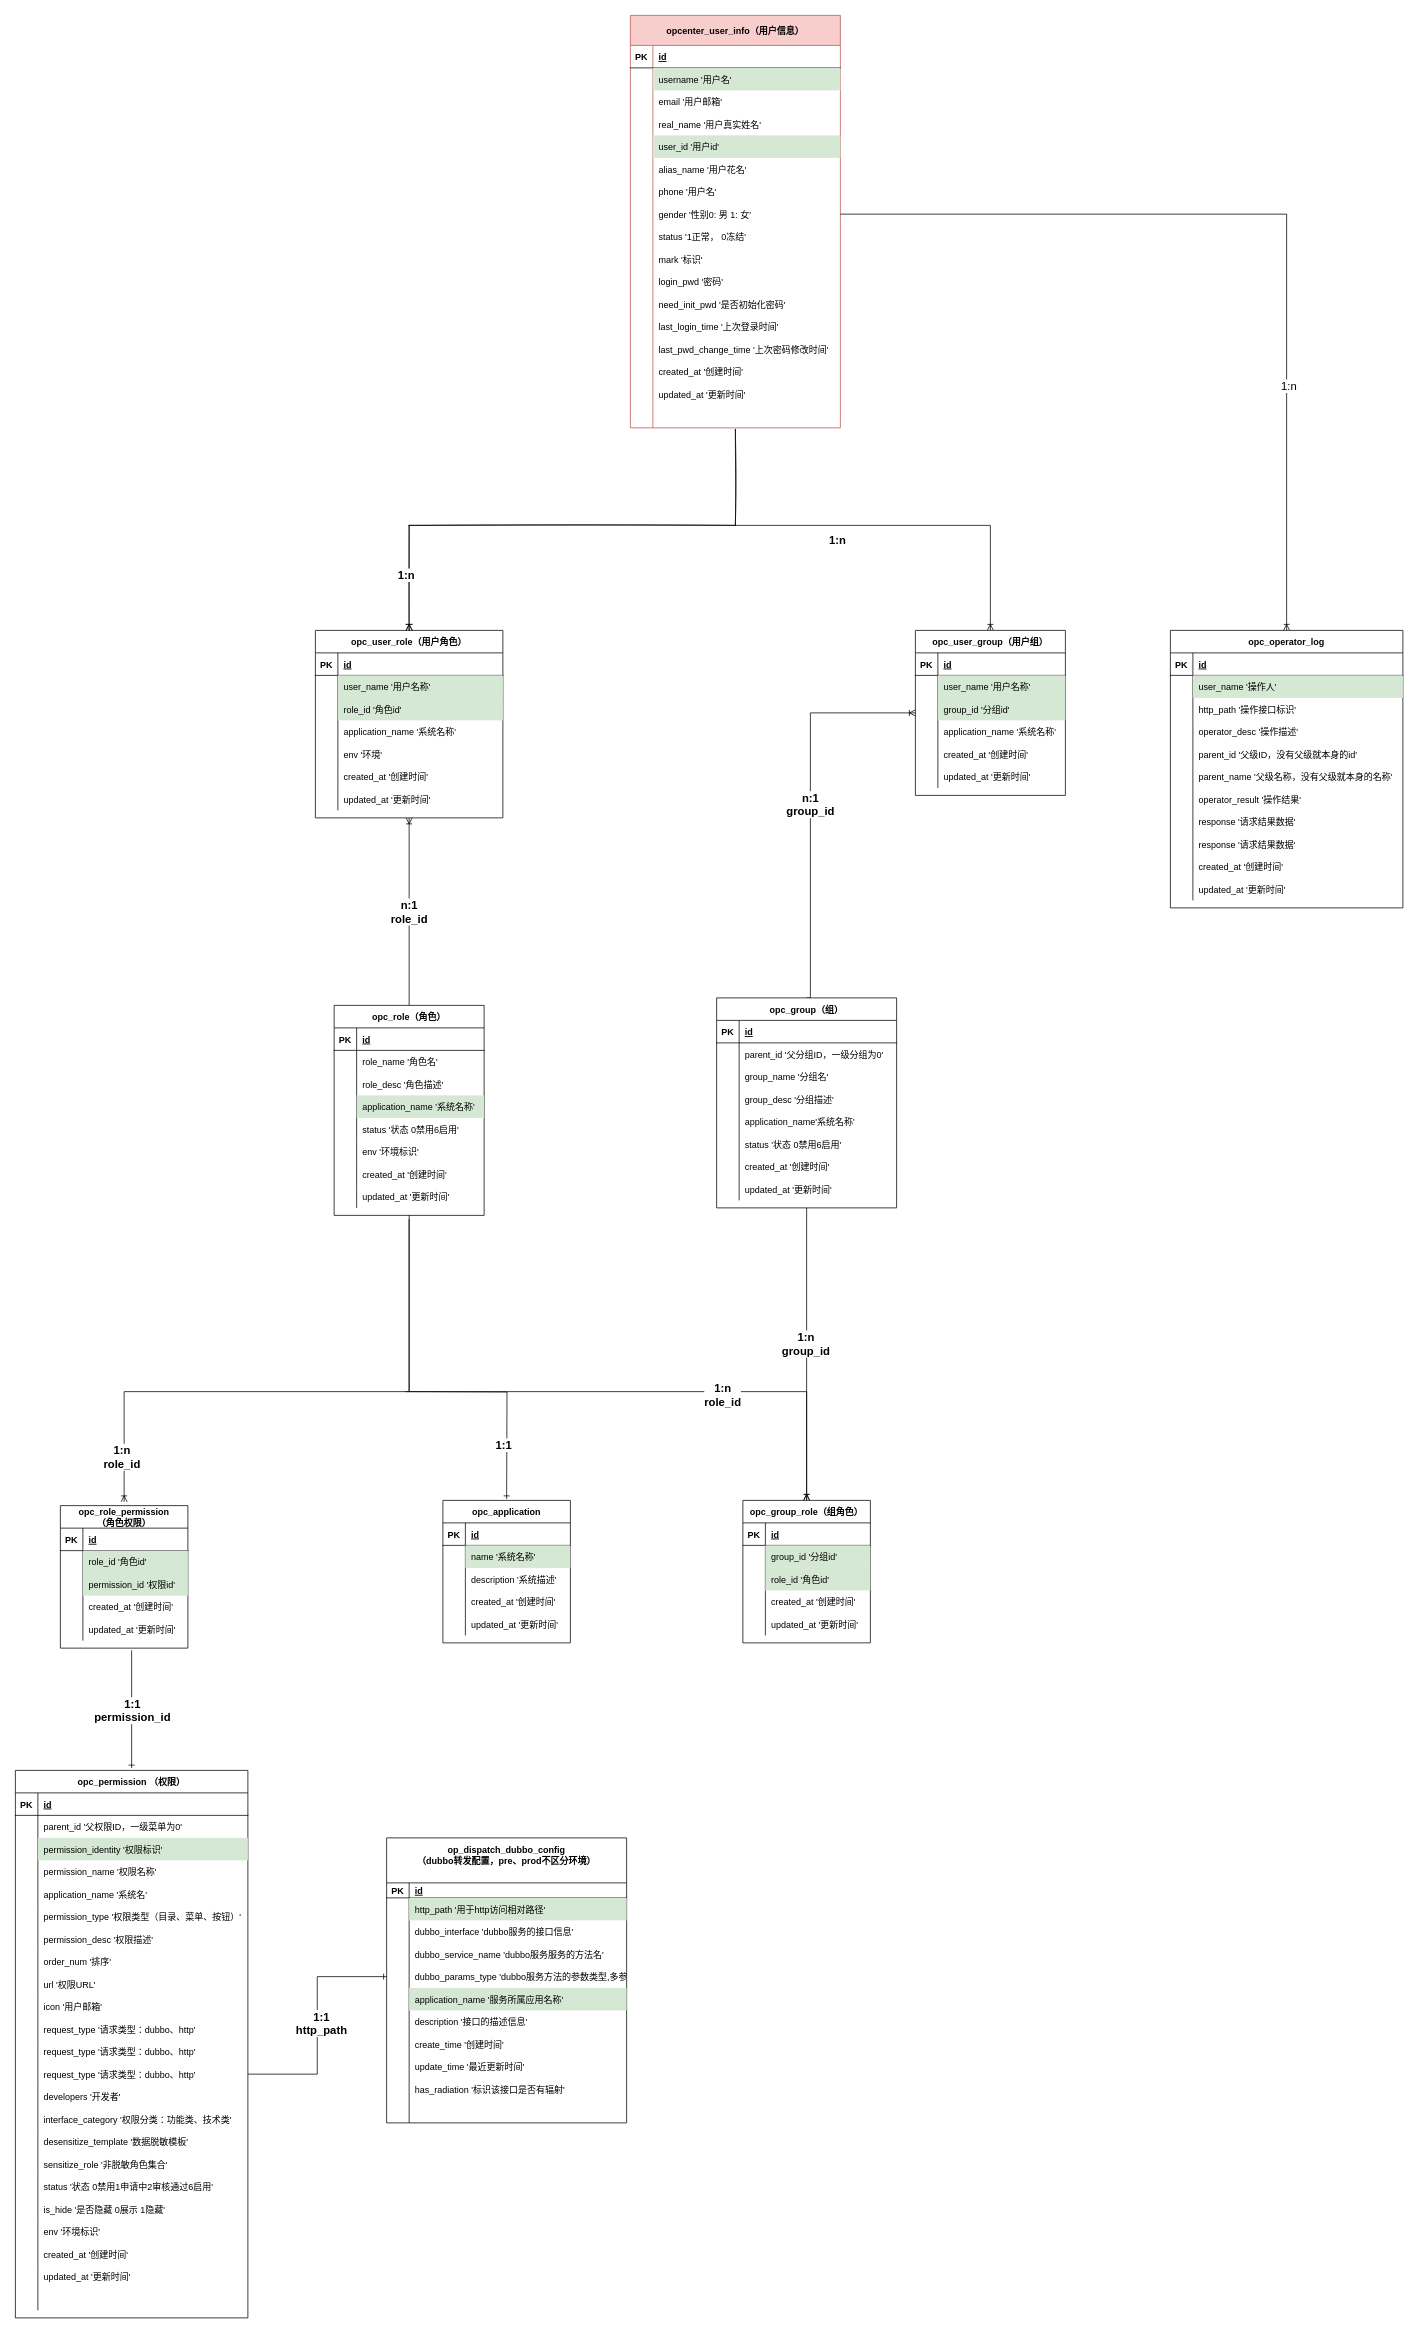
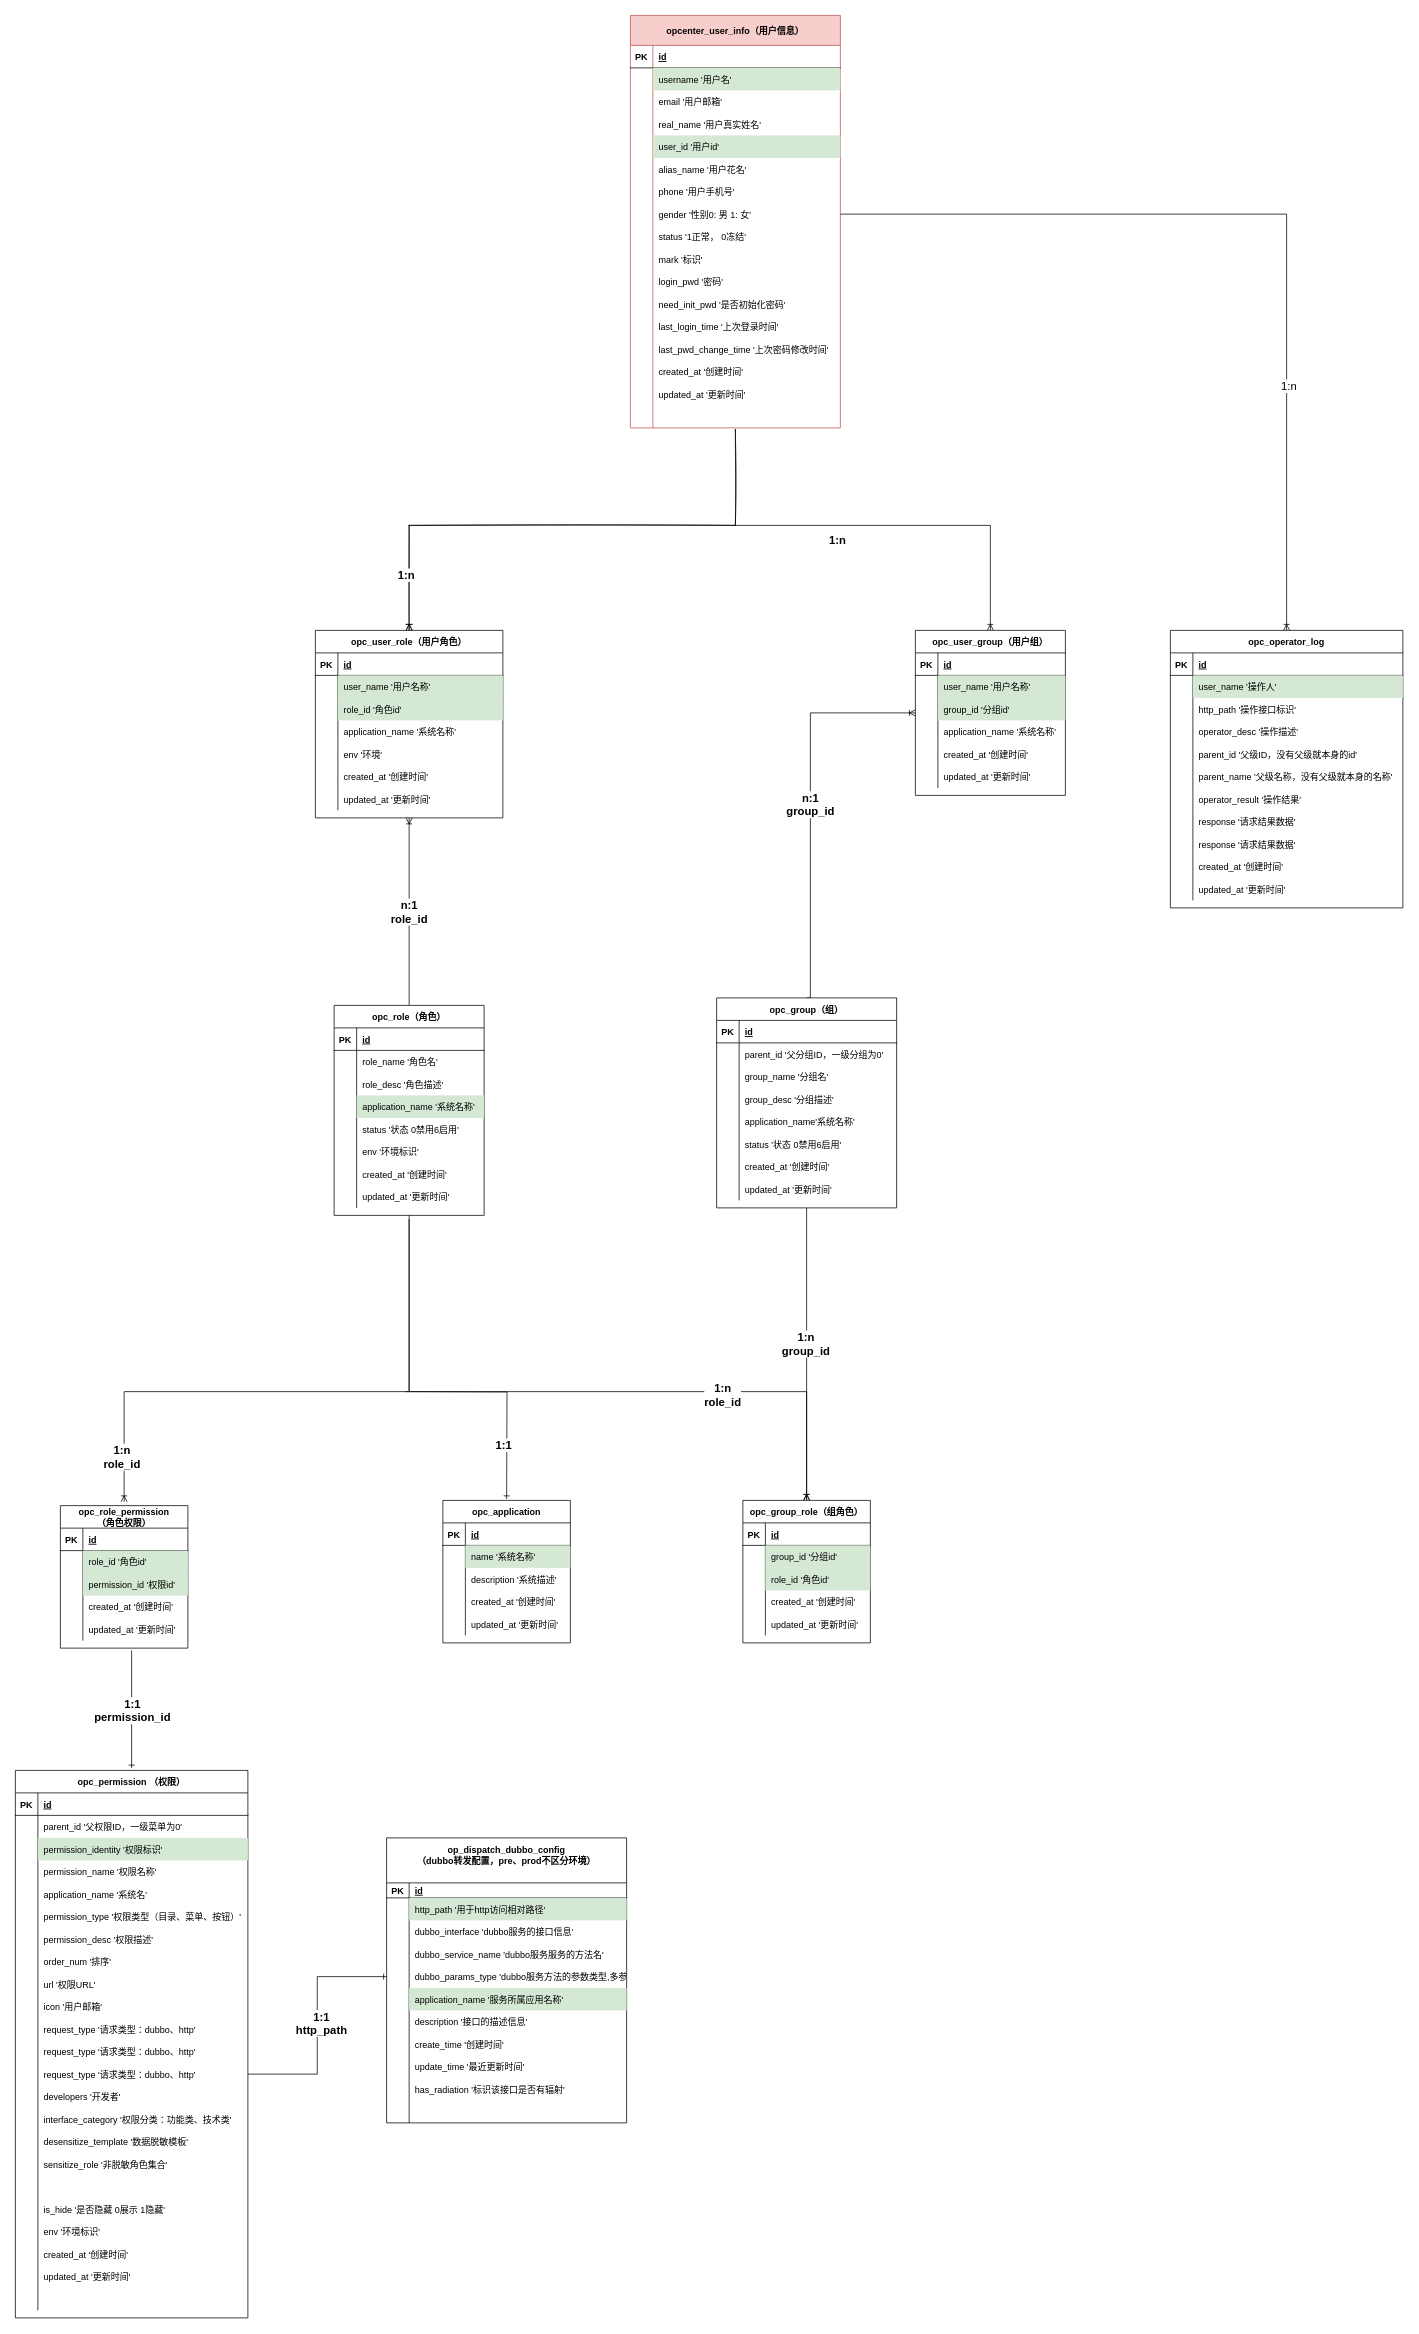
- <mxCell id="23" value="phone                '用户名'" style="shape=partialRectangle;overflow=hidden;connectable=0;fillColor=none;top=0;left=0;bottom=0;right=0;align=left;spacingLeft=6;" parent="21" vertex="1"><mxGeometry x="30" width="250" height="30" as="geometry"><mxRectangle width="250" height="30" as="alternateBounds" /></mxGeometry></mxCell>
+ <mxCell id="23" value="phone                '用户手机号'" style="shape=partialRectangle;overflow=hidden;connectable=0;fillColor=none;top=0;left=0;bottom=0;right=0;align=left;spacingLeft=6;" parent="21" vertex="1"><mxGeometry x="30" width="250" height="30" as="geometry"><mxRectangle width="250" height="30" as="alternateBounds" /></mxGeometry></mxCell>
- <mxCell id="245" value="status                '状态 0禁用1申请中2审核通过6启用'" style="shape=partialRectangle;overflow=hidden;connectable=0;fillColor=none;top=0;left=0;bottom=0;right=0;align=left;spacingLeft=6;" parent="243" vertex="1"><mxGeometry x="30" width="280" height="30" as="geometry"><mxRectangle width="280" height="30" as="alternateBounds" /></mxGeometry></mxCell>
